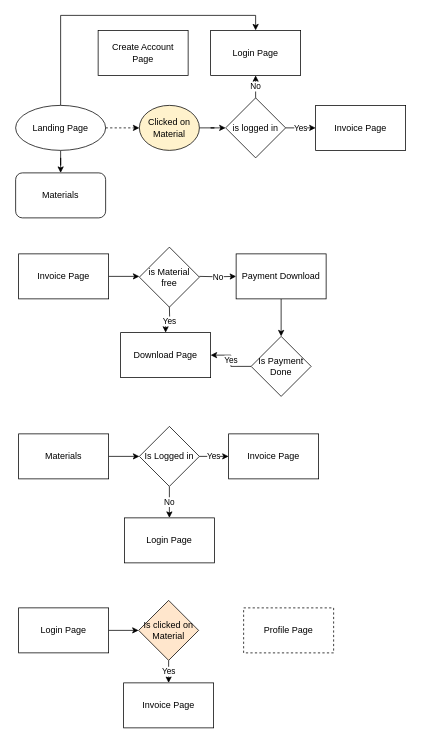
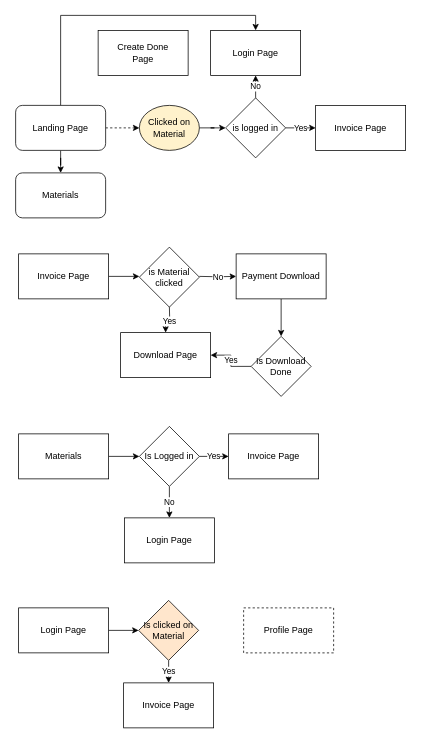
- <mxCell id="13" value="Create Account &lt;br&gt;Page" style="whiteSpace=wrap;html=1;" parent="1" vertex="1"><mxGeometry x="130" y="40" width="120" height="60" as="geometry" /></mxCell>
+ <mxCell id="13" value="Create Done &lt;br&gt;Page" style="whiteSpace=wrap;html=1;" parent="1" vertex="1"><mxGeometry x="130" y="40" width="120" height="60" as="geometry" /></mxCell>
- <mxCell id="5" value="Landing Page" style="ellipse;whiteSpace=wrap;html=1;" parent="1" vertex="1"><mxGeometry x="20" y="140" width="120" height="60" as="geometry" /></mxCell>
+ <mxCell id="5" value="Landing Page" style="rounded=1;whiteSpace=wrap;html=1;" parent="1" vertex="1"><mxGeometry x="20" y="140" width="120" height="60" as="geometry" /></mxCell>
- <mxCell id="19" value="is Material&lt;br&gt;free" style="rhombus;whiteSpace=wrap;html=1;" parent="1" vertex="1"><mxGeometry x="185" y="329" width="80" height="80" as="geometry" /></mxCell>
+ <mxCell id="19" value="is Material&lt;br&gt;clicked" style="rhombus;whiteSpace=wrap;html=1;" parent="1" vertex="1"><mxGeometry x="185" y="329" width="80" height="80" as="geometry" /></mxCell>
- <mxCell id="24" value="Is Payment Done" style="rhombus;whiteSpace=wrap;html=1;" parent="1" vertex="1"><mxGeometry x="334" y="448" width="80" height="80" as="geometry" /></mxCell>
+ <mxCell id="24" value="Is Download Done" style="rhombus;whiteSpace=wrap;html=1;" parent="1" vertex="1"><mxGeometry x="334" y="448" width="80" height="80" as="geometry" /></mxCell>
